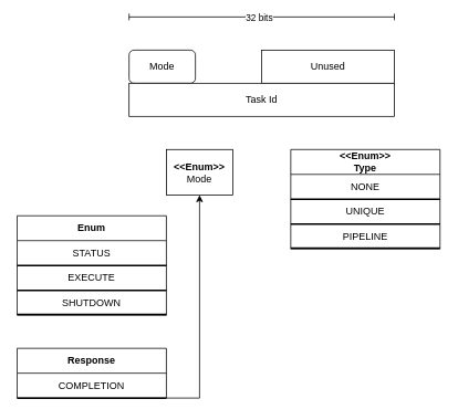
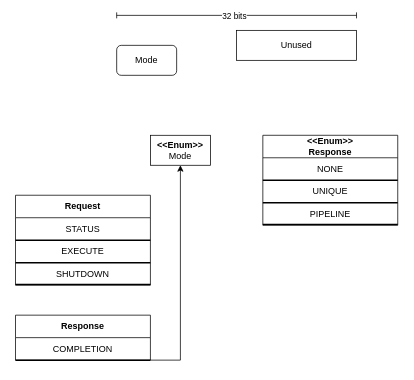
- <mxCell id="5" value="Unused" style="rounded=0;whiteSpace=wrap;html=1;" parent="1" vertex="1"><mxGeometry x="315" y="60" width="160" height="40" as="geometry" /></mxCell>
+ <mxCell id="5" value="Unused" style="rounded=0;whiteSpace=wrap;html=1;" parent="1" vertex="1"><mxGeometry x="315" y="40" width="160" height="40" as="geometry" /></mxCell>
- <mxCell id="6" value="Task Id" style="rounded=0;whiteSpace=wrap;html=1;" parent="1" vertex="1"><mxGeometry x="155" y="100" width="320" height="40" as="geometry" /></mxCell>
- <mxCell id="14" value="&amp;lt;&amp;lt;Enum&amp;gt;&amp;gt;&lt;div&gt;Type&lt;/div&gt;" style="swimlane;whiteSpace=wrap;html=1;startSize=30;" parent="1" vertex="1"><mxGeometry x="350" y="180" width="180" height="120" as="geometry"><mxRectangle x="430" y="290" width="100" height="40" as="alternateBounds" /></mxGeometry></mxCell>
+ <mxCell id="14" value="&amp;lt;&amp;lt;Enum&amp;gt;&amp;gt;&lt;div&gt;Response&lt;/div&gt;" style="swimlane;whiteSpace=wrap;html=1;startSize=30;" parent="1" vertex="1"><mxGeometry x="350" y="180" width="180" height="120" as="geometry"><mxRectangle x="430" y="290" width="100" height="40" as="alternateBounds" /></mxGeometry></mxCell>
- <mxCell id="22" value="&lt;div&gt;&lt;b&gt;&amp;lt;&amp;lt;Enum&amp;gt;&amp;gt;&lt;/b&gt;&lt;/div&gt;Mode" style="rounded=0;whiteSpace=wrap;html=1;" parent="1" vertex="1"><mxGeometry x="200" y="180" width="80" height="55" as="geometry" /></mxCell>
+ <mxCell id="22" value="&lt;div&gt;&lt;b&gt;&amp;lt;&amp;lt;Enum&amp;gt;&amp;gt;&lt;/b&gt;&lt;/div&gt;Mode" style="rounded=0;whiteSpace=wrap;html=1;" parent="1" vertex="1"><mxGeometry x="200" y="180" width="80" height="40" as="geometry" /></mxCell>
- <mxCell id="7" value="Enum" style="swimlane;whiteSpace=wrap;html=1;startSize=30;" parent="1" vertex="1"><mxGeometry x="20" y="260" width="180" height="120" as="geometry"><mxRectangle x="280" y="320" width="100" height="40" as="alternateBounds" /></mxGeometry></mxCell>
+ <mxCell id="7" value="Request" style="swimlane;whiteSpace=wrap;html=1;startSize=30;" parent="1" vertex="1"><mxGeometry x="20" y="260" width="180" height="120" as="geometry"><mxRectangle x="280" y="320" width="100" height="40" as="alternateBounds" /></mxGeometry></mxCell>
